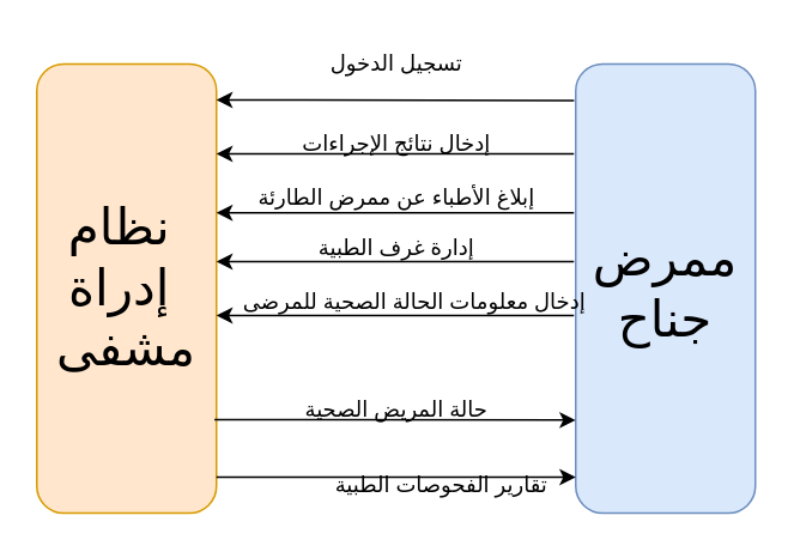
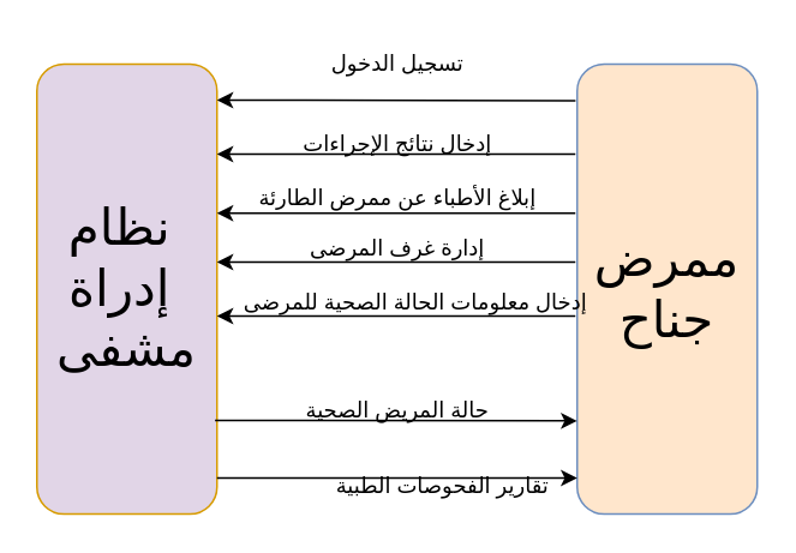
- <mxCell id="15" value="إدارة غرف الطبية" style="text;html=1;align=center;verticalAlign=middle;resizable=0;points=[];autosize=1;strokeColor=none;fillColor=none;" vertex="1" parent="1"><mxGeometry x="170" y="123" width="100" height="30" as="geometry" /></mxCell>
+ <mxCell id="15" value="إدارة غرف المرضى" style="text;html=1;align=center;verticalAlign=middle;resizable=0;points=[];autosize=1;strokeColor=none;fillColor=none;" vertex="1" parent="1"><mxGeometry x="170" y="123" width="100" height="30" as="geometry" /></mxCell>
- <mxCell id="3" value="&lt;font style=&quot;font-size: 28px;&quot;&gt;نظام&amp;nbsp;&lt;br&gt;إدراة&amp;nbsp;&lt;br&gt;مشفى&lt;/font&gt;" style="rounded=1;whiteSpace=wrap;html=1;fillColor=#ffe6cc;strokeColor=#d79b00;" vertex="1" parent="1"><mxGeometry x="20" y="35" width="100" height="250" as="geometry" /></mxCell>
+ <mxCell id="3" value="&lt;font style=&quot;font-size: 28px;&quot;&gt;نظام&amp;nbsp;&lt;br&gt;إدراة&amp;nbsp;&lt;br&gt;مشفى&lt;/font&gt;" style="rounded=1;whiteSpace=wrap;html=1;fillColor=#e1d5e7;strokeColor=#d79b00;" vertex="1" parent="1"><mxGeometry x="20" y="35" width="100" height="250" as="geometry" /></mxCell>
- <mxCell id="2" value="&lt;font style=&quot;font-size: 28px;&quot;&gt;ممرض جناح&lt;br&gt;&lt;/font&gt;" style="rounded=1;whiteSpace=wrap;html=1;fillColor=#dae8fc;strokeColor=#6c8ebf;" vertex="1" parent="1"><mxGeometry x="320" y="35" width="100" height="250" as="geometry" /></mxCell>
+ <mxCell id="2" value="&lt;font style=&quot;font-size: 28px;&quot;&gt;ممرض جناح&lt;br&gt;&lt;/font&gt;" style="rounded=1;whiteSpace=wrap;html=1;fillColor=#ffe6cc;strokeColor=#6c8ebf;" vertex="1" parent="1"><mxGeometry x="320" y="35" width="100" height="250" as="geometry" /></mxCell>
